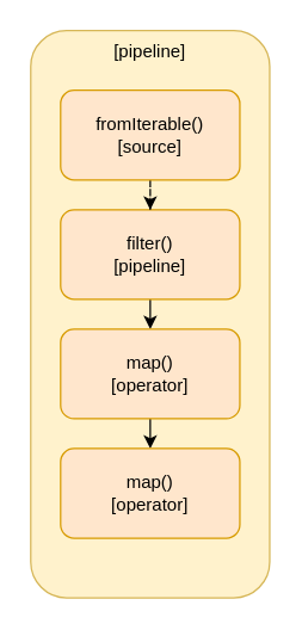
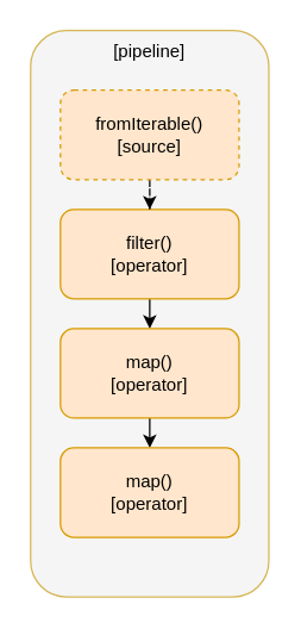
- <mxCell id="6" value="fromIterable()&lt;br&gt;[source]" style="rounded=1;whiteSpace=wrap;html=1;fillColor=#ffe6cc;strokeColor=#d79b00;" parent="1" vertex="1"><mxGeometry x="40" y="60" width="120" height="60" as="geometry" /></mxCell>
+ <mxCell id="6" value="fromIterable()&lt;br&gt;[source]" style="rounded=1;whiteSpace=wrap;html=1;fillColor=#ffe6cc;strokeColor=#d79b00;dashed=1;" parent="1" vertex="1"><mxGeometry x="40" y="60" width="120" height="60" as="geometry" /></mxCell>
- <mxCell id="4" value="filter()&lt;br&gt;[pipeline]" style="rounded=1;whiteSpace=wrap;html=1;fillColor=#ffe6cc;strokeColor=#d79b00;" parent="1" vertex="1"><mxGeometry x="40" y="140" width="120" height="60" as="geometry" /></mxCell>
+ <mxCell id="4" value="filter()&lt;br&gt;[operator]" style="rounded=1;whiteSpace=wrap;html=1;fillColor=#ffe6cc;strokeColor=#d79b00;" parent="1" vertex="1"><mxGeometry x="40" y="140" width="120" height="60" as="geometry" /></mxCell>
- <mxCell id="2" value="[pipeline]" style="rounded=1;whiteSpace=wrap;html=1;fillColor=#fff2cc;strokeColor=#d6b656;verticalAlign=top;" parent="1" vertex="1"><mxGeometry x="20" y="20" width="160" height="380" as="geometry" /></mxCell>
+ <mxCell id="2" value="[pipeline]" style="rounded=1;whiteSpace=wrap;html=1;fillColor=#f5f5f5;strokeColor=#d6b656;verticalAlign=top;" parent="1" vertex="1"><mxGeometry x="20" y="20" width="160" height="380" as="geometry" /></mxCell>
